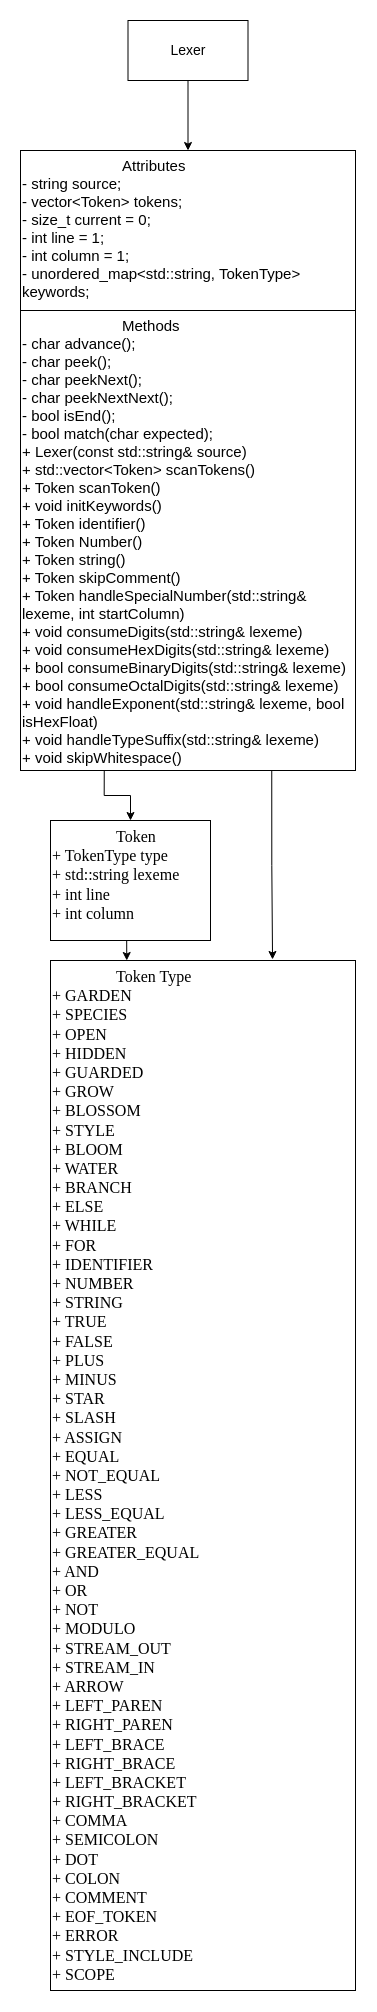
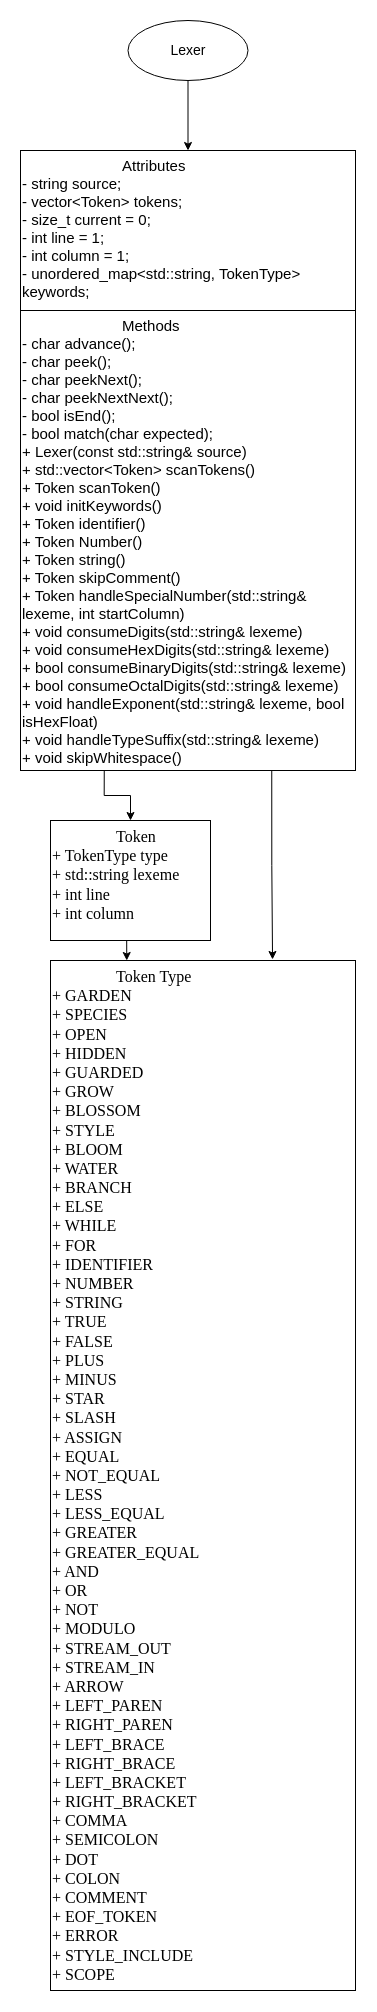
- <mxCell id="3" value="Lexer" style="rounded=0;whiteSpace=wrap;html=1;spacing=2;fontSize=14;" vertex="1" parent="1"><mxGeometry x="127.5" y="20" width="120" height="60" as="geometry" /></mxCell>
+ <mxCell id="3" value="Lexer" style="ellipse;whiteSpace=wrap;html=1;spacing=2;fontSize=14;" vertex="1" parent="1"><mxGeometry x="127.5" y="20" width="120" height="60" as="geometry" /></mxCell>
